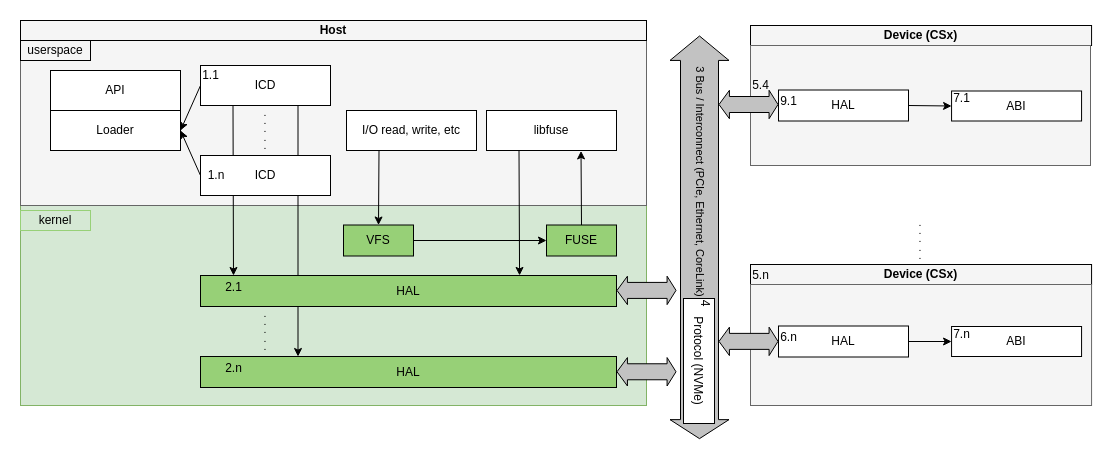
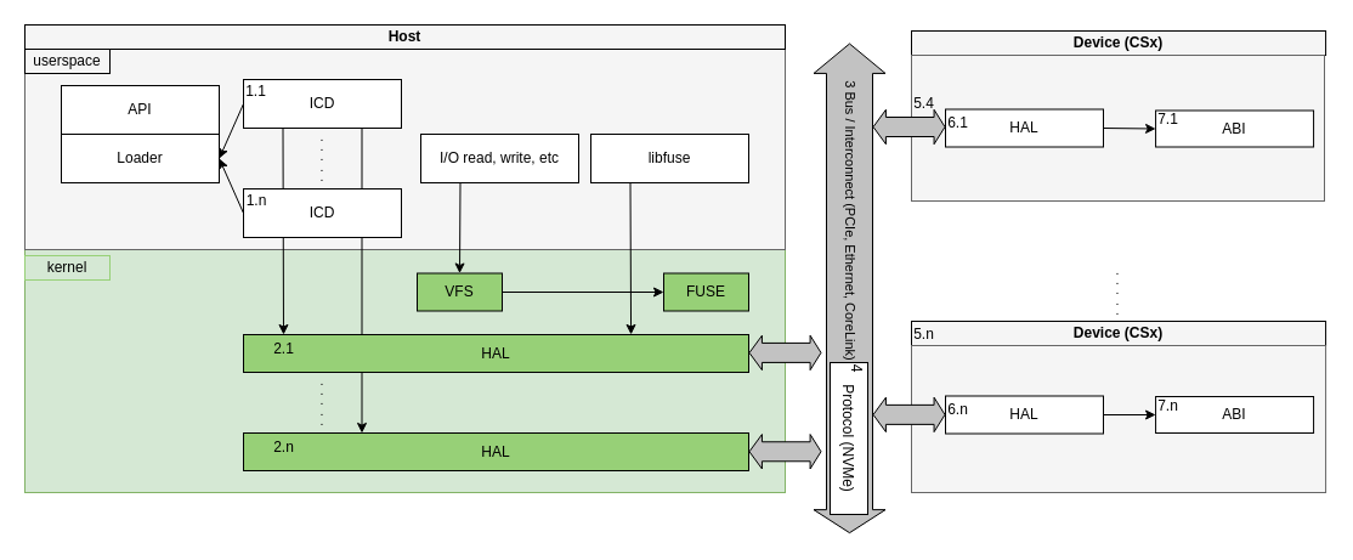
- <mxCell id="48" value="&lt;div&gt;9.1&lt;/div&gt;" style="rounded=0;whiteSpace=wrap;html=1;labelBackgroundColor=none;strokeColor=none;fillColor=none;" parent="46" vertex="1"><mxGeometry y="1.5" width="20.8" height="20" as="geometry" /></mxCell>
+ <mxCell id="48" value="&lt;div&gt;6.1&lt;/div&gt;" style="rounded=0;whiteSpace=wrap;html=1;labelBackgroundColor=none;strokeColor=none;fillColor=none;" parent="46" vertex="1"><mxGeometry y="1.5" width="20.8" height="20" as="geometry" /></mxCell>
- <mxCell id="24" value="1.n" style="rounded=0;whiteSpace=wrap;html=1;labelBackgroundColor=none;strokeColor=none;fillColor=none;" parent="22" vertex="1"><mxGeometry x="5" y="10" width="21.667" height="20" as="geometry" /></mxCell>
+ <mxCell id="24" value="1.n" style="rounded=0;whiteSpace=wrap;html=1;labelBackgroundColor=none;strokeColor=none;fillColor=none;" parent="22" vertex="1"><mxGeometry width="21.667" height="20" as="geometry" /></mxCell>
- <mxCell id="69" value="" style="endArrow=classic;html=1;fillColor=#ffffff;fontSize=10;exitX=0.5;exitY=0;exitDx=0;exitDy=0;entryX=0.727;entryY=1.011;entryDx=0;entryDy=0;entryPerimeter=0;" edge="1" parent="1" source="63" target="59"><mxGeometry width="50" height="50" relative="1" as="geometry"><mxPoint x="423" y="250" as="sourcePoint" /><mxPoint x="556" y="250" as="targetPoint" /><Array as="points" /></mxGeometry></mxCell>
